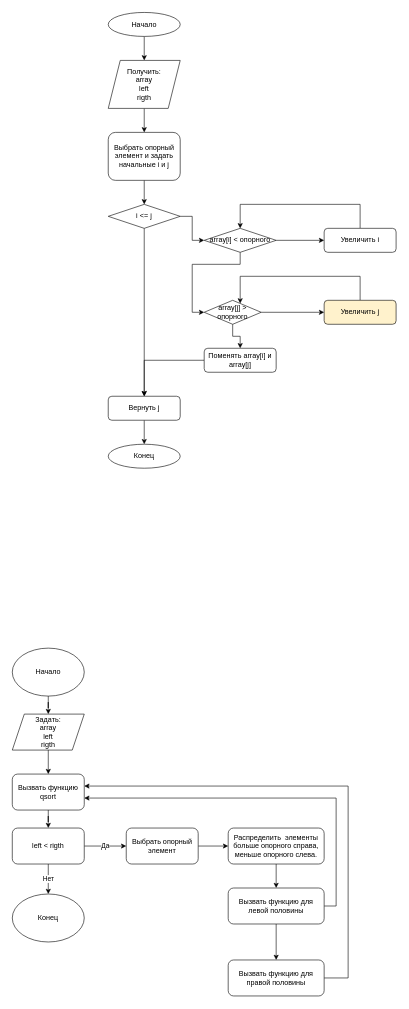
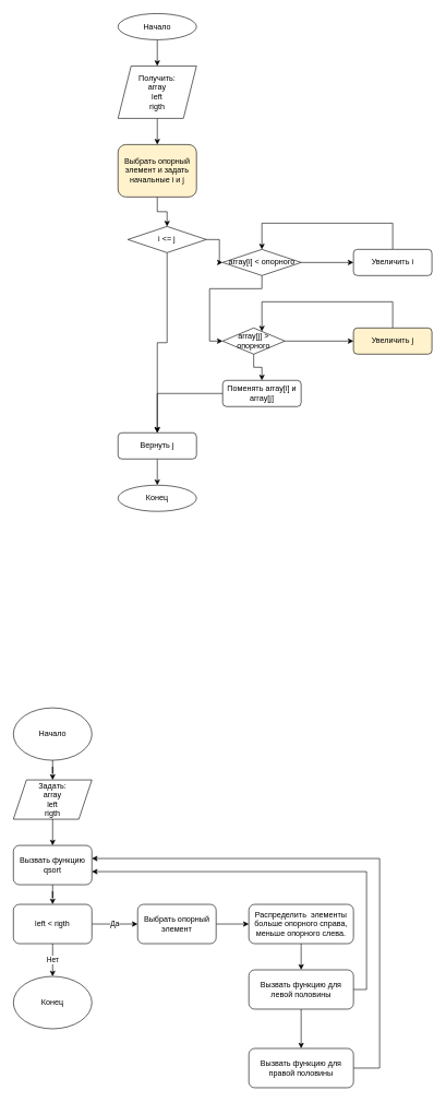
- <mxCell id="26" value="Выбрать опорный элемент и задать начальные i и j" style="rounded=1;whiteSpace=wrap;html=1;" vertex="1" parent="1"><mxGeometry x="180" y="220" width="120" height="80" as="geometry" /></mxCell>
+ <mxCell id="26" value="Выбрать опорный элемент и задать начальные i и j" style="rounded=1;whiteSpace=wrap;html=1;fillColor=#fff2cc;" vertex="1" parent="1"><mxGeometry x="180" y="220" width="120" height="80" as="geometry" /></mxCell>
- <mxCell id="31" value="i &amp;lt;= j" style="rhombus;whiteSpace=wrap;html=1;" vertex="1" parent="1"><mxGeometry x="180" y="340" width="120" height="40" as="geometry" /></mxCell>
+ <mxCell id="31" value="i &amp;lt;= j" style="rhombus;whiteSpace=wrap;html=1;" vertex="1" parent="1"><mxGeometry x="195" y="345" width="120" height="40" as="geometry" /></mxCell>
